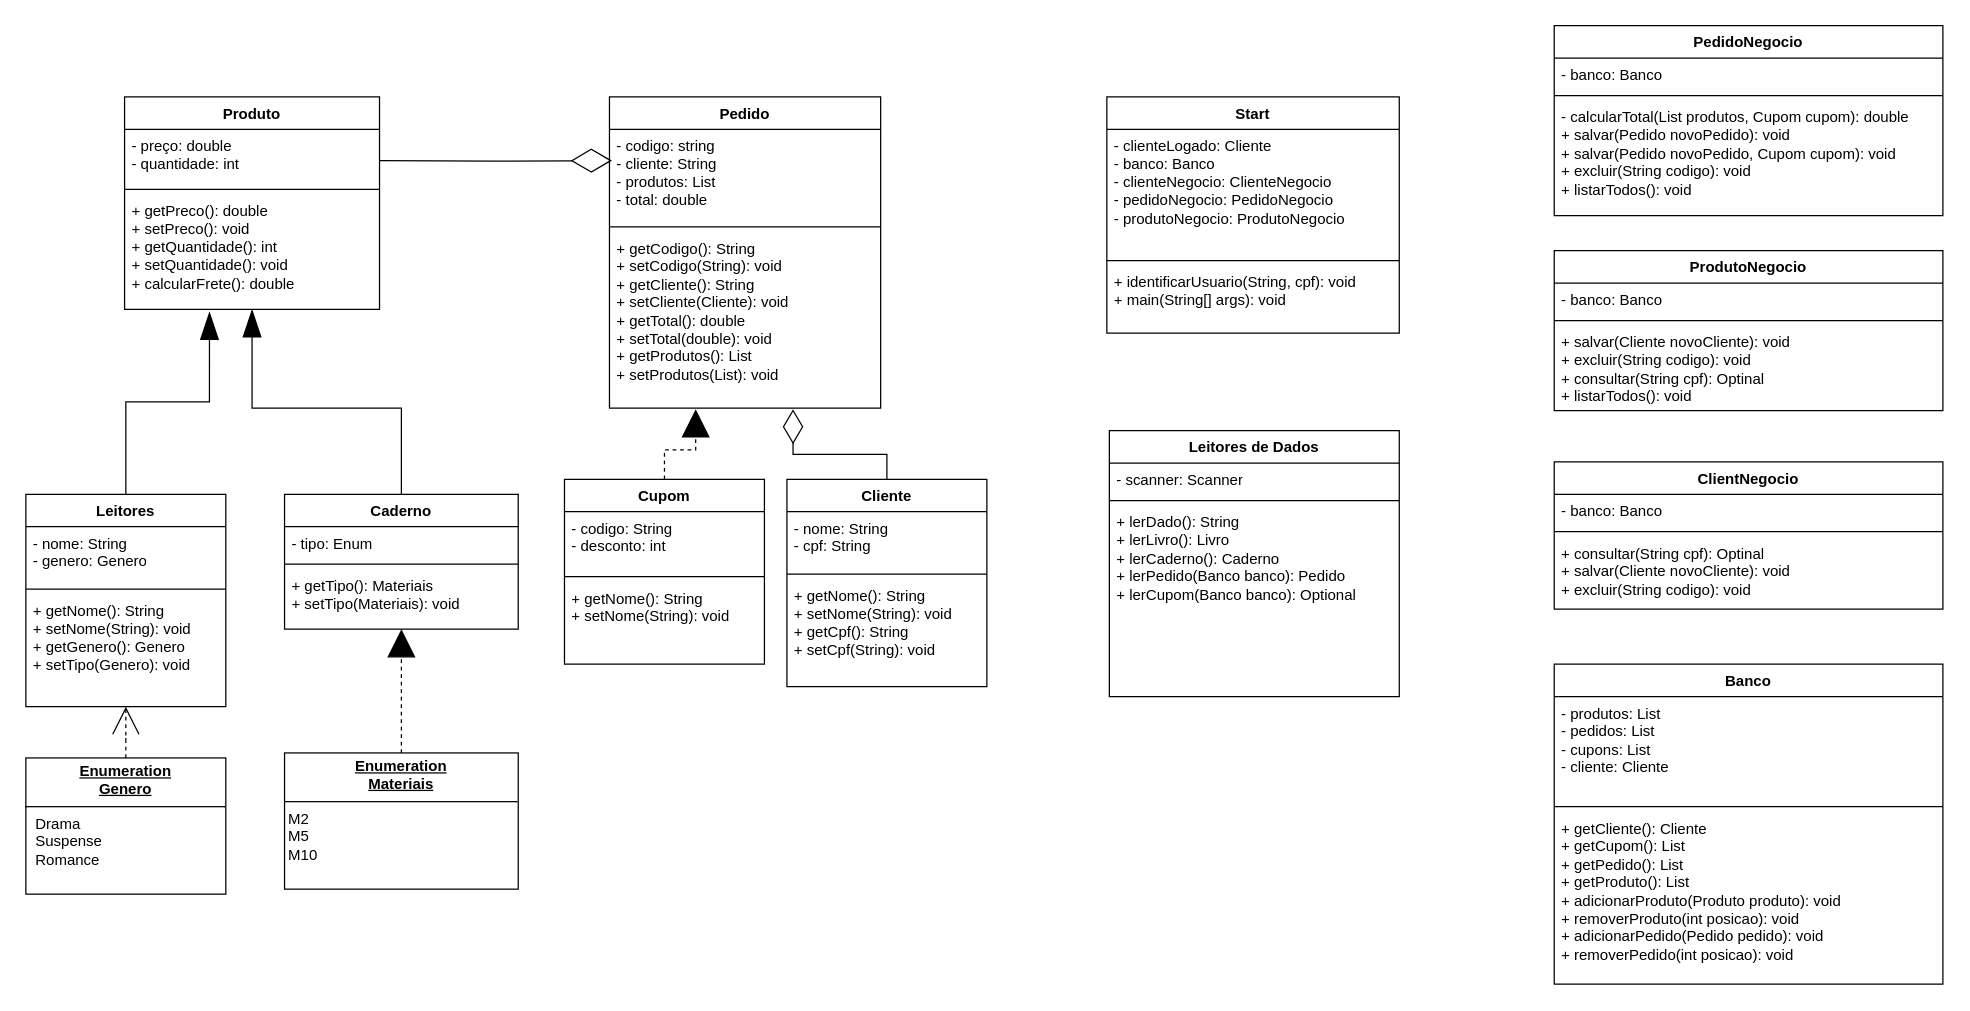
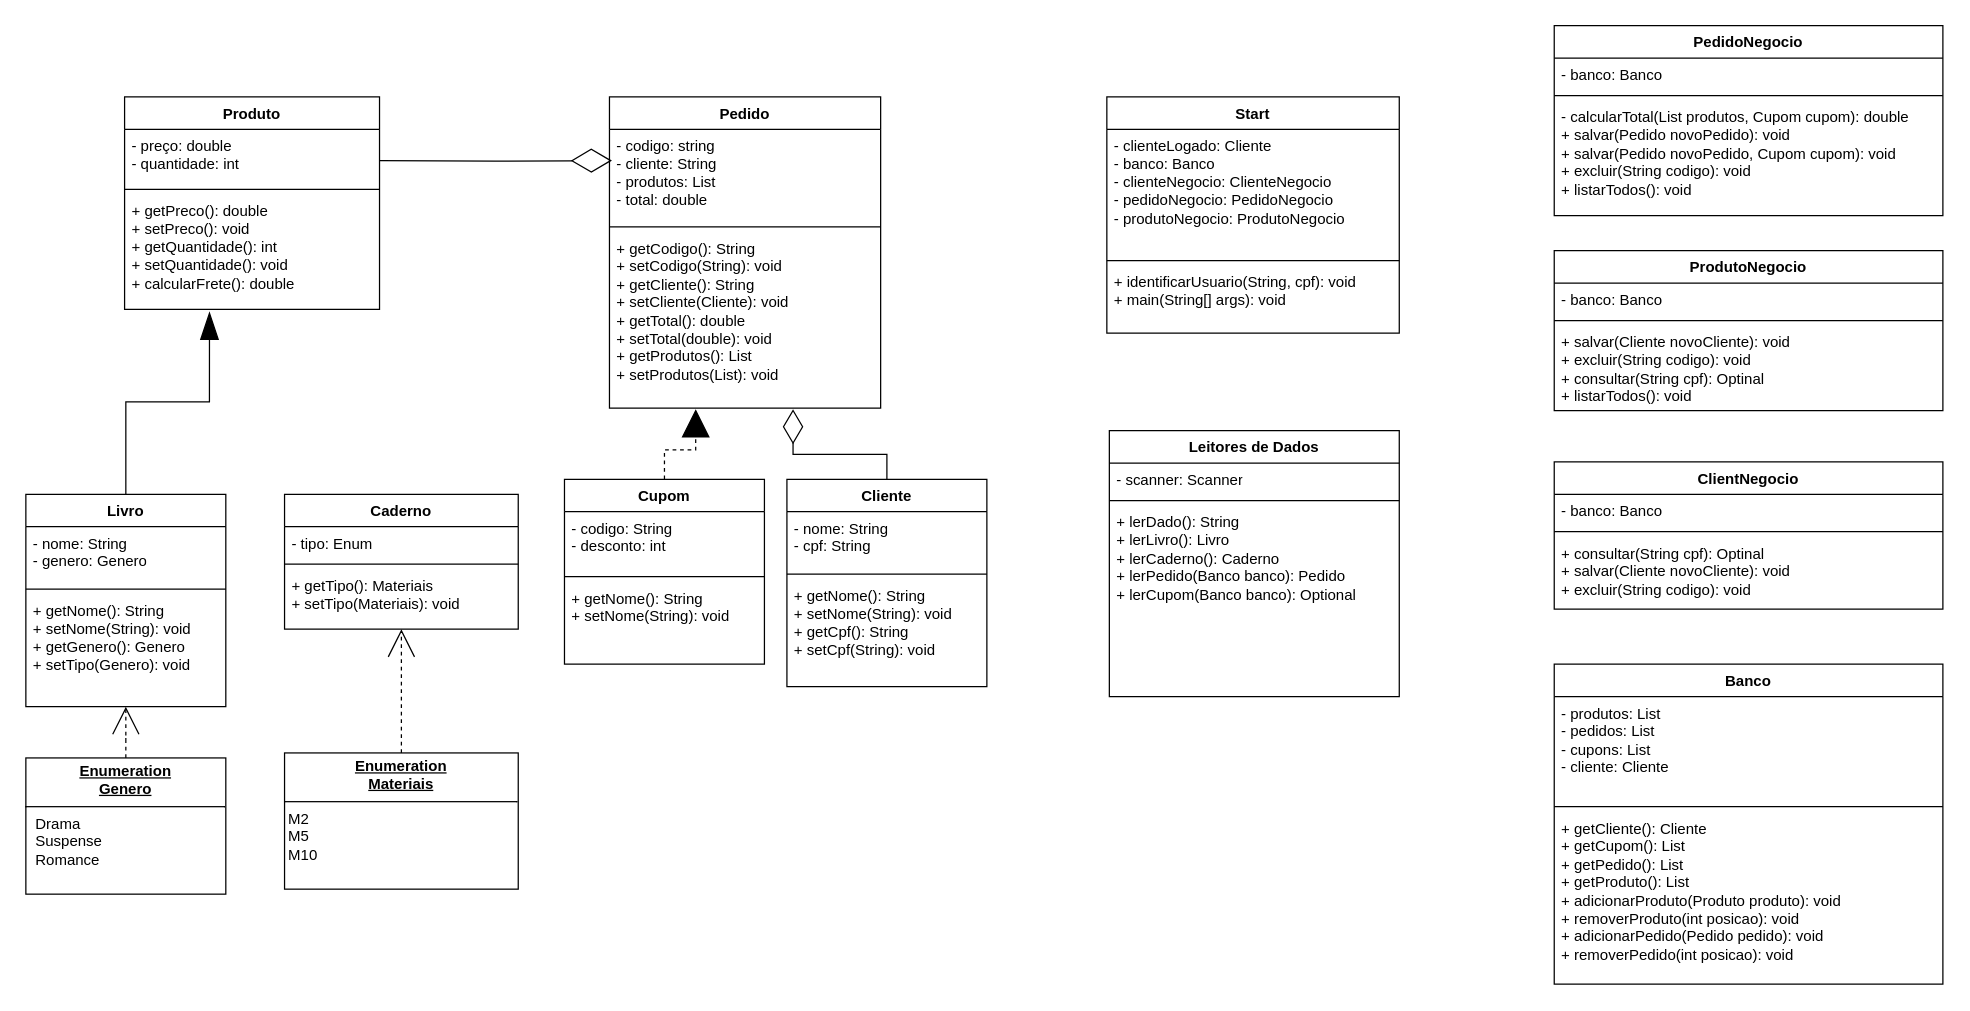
- <mxCell id="16" style="edgeStyle=orthogonalEdgeStyle;rounded=0;orthogonalLoop=1;jettySize=auto;html=1;entryX=0.5;entryY=1;entryDx=0;entryDy=0;endSize=20;endArrow=blockThin;endFill=1;" parent="1" source="17" target="2" edge="1"><mxGeometry relative="1" as="geometry" /></mxCell>
- <mxCell id="11" value="Leitores" style="swimlane;fontStyle=1;align=center;verticalAlign=top;childLayout=stackLayout;horizontal=1;startSize=26;horizontalStack=0;resizeParent=1;resizeParentMax=0;resizeLast=0;collapsible=1;marginBottom=0;whiteSpace=wrap;html=1;" parent="1" vertex="1"><mxGeometry x="20" y="395" width="160" height="170" as="geometry" /></mxCell>
+ <mxCell id="11" value="Livro" style="swimlane;fontStyle=1;align=center;verticalAlign=top;childLayout=stackLayout;horizontal=1;startSize=26;horizontalStack=0;resizeParent=1;resizeParentMax=0;resizeLast=0;collapsible=1;marginBottom=0;whiteSpace=wrap;html=1;" parent="1" vertex="1"><mxGeometry x="20" y="395" width="160" height="170" as="geometry" /></mxCell>
- <mxCell id="23" style="edgeStyle=orthogonalEdgeStyle;rounded=0;orthogonalLoop=1;jettySize=auto;html=1;entryX=0.5;entryY=1;entryDx=0;entryDy=0;endSize=20;endArrow=block;endFill=1;dashed=1;" parent="1" source="24" target="17" edge="1"><mxGeometry relative="1" as="geometry" /></mxCell>
+ <mxCell id="23" style="edgeStyle=orthogonalEdgeStyle;rounded=0;orthogonalLoop=1;jettySize=auto;html=1;entryX=0.5;entryY=1;entryDx=0;entryDy=0;endSize=20;endArrow=open;endFill=1;dashed=1;" parent="1" source="24" target="17" edge="1"><mxGeometry relative="1" as="geometry" /></mxCell>
